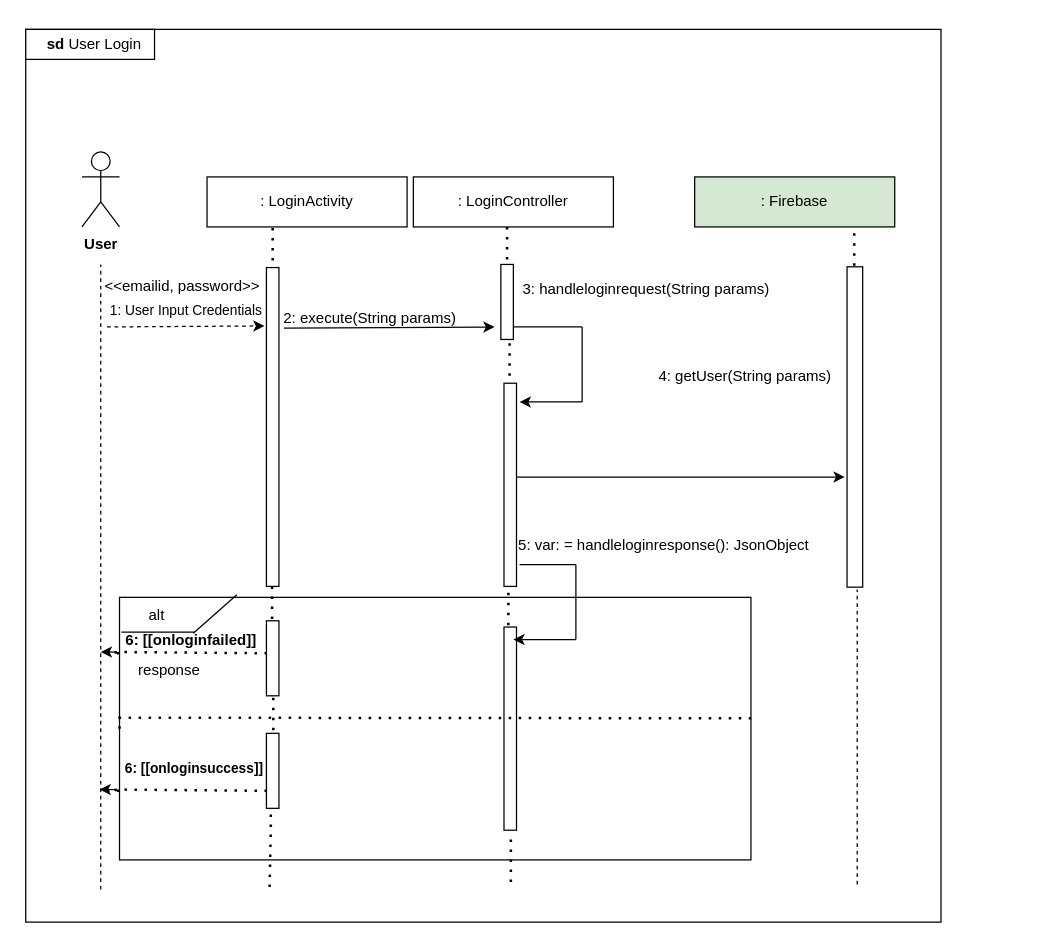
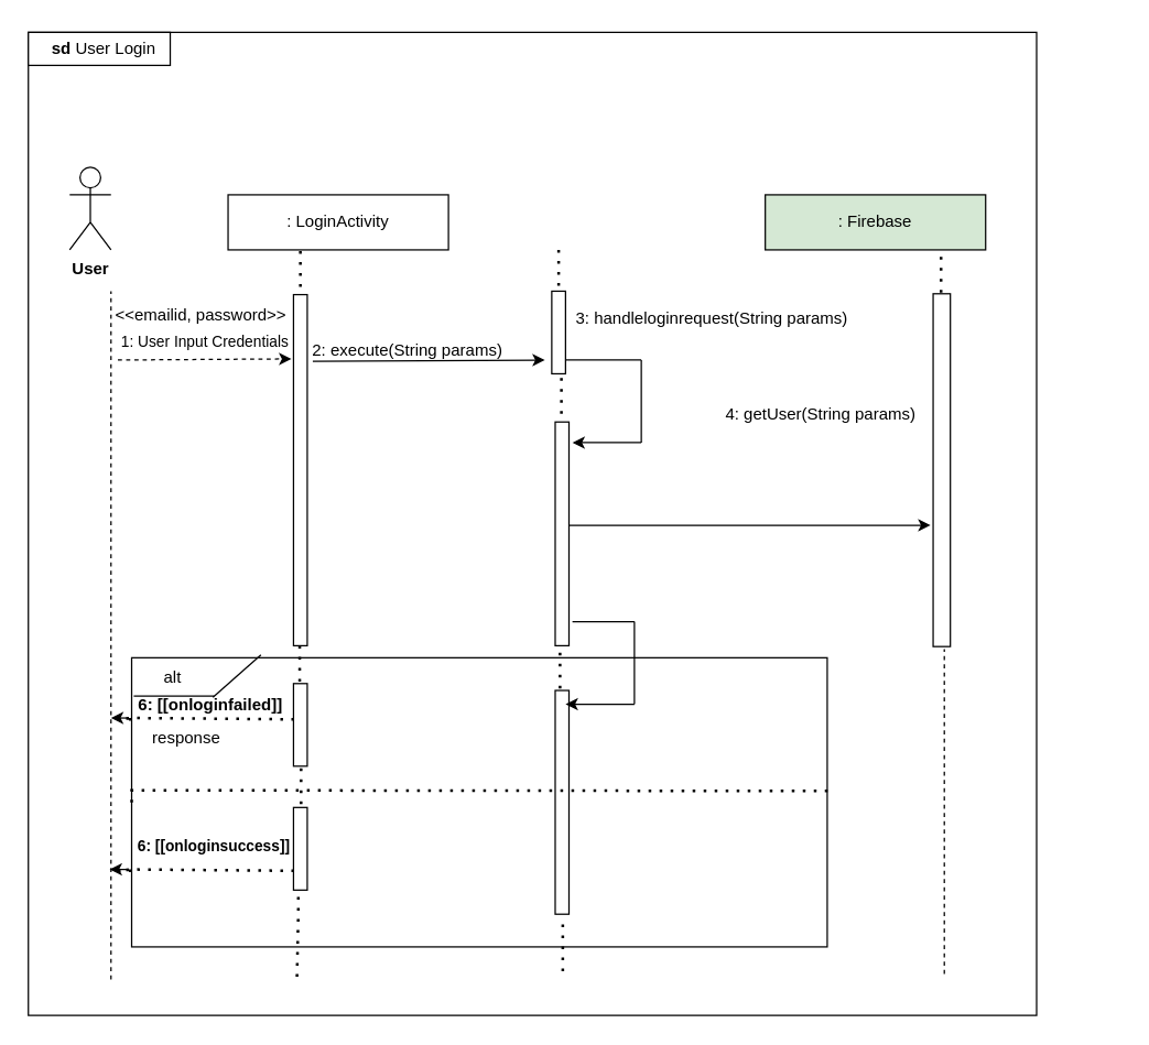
- <mxCell id="6" value="&lt;b&gt;User&lt;/b&gt;" style="shape=umlActor;verticalLabelPosition=bottom;verticalAlign=top;html=1;outlineConnect=0;" vertex="1" parent="2"><mxGeometry x="45" y="101" width="30" height="60" as="geometry" /></mxCell>
+ <mxCell id="6" value="&lt;b&gt;User&lt;/b&gt;" style="shape=umlActor;verticalLabelPosition=bottom;verticalAlign=top;html=1;outlineConnect=0;" vertex="1" parent="2"><mxGeometry x="30" y="101" width="30" height="60" as="geometry" /></mxCell>
- <mxCell id="8" value=": LoginController" style="rounded=0;whiteSpace=wrap;html=1;" vertex="1" parent="2"><mxGeometry x="310" y="121" width="160" height="40" as="geometry" /></mxCell>
- <mxCell id="38" value="5: var: = handleloginresponse(): JsonObject" style="text;html=1;align=center;verticalAlign=middle;resizable=0;points=[];autosize=1;strokeColor=none;fillColor=none;" vertex="1" parent="2"><mxGeometry x="385" y="403" width="250" height="26" as="geometry" /></mxCell>
